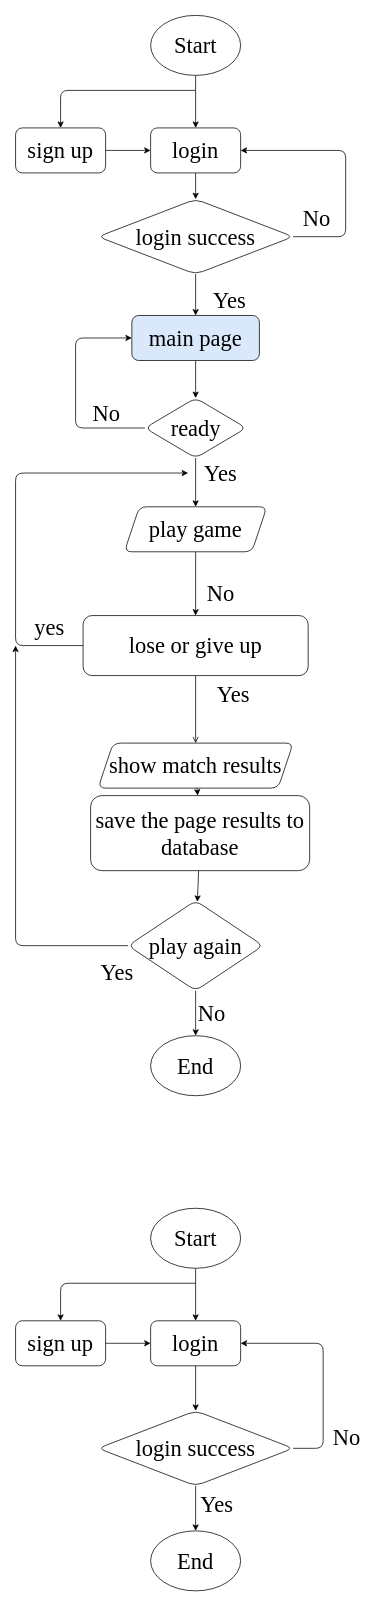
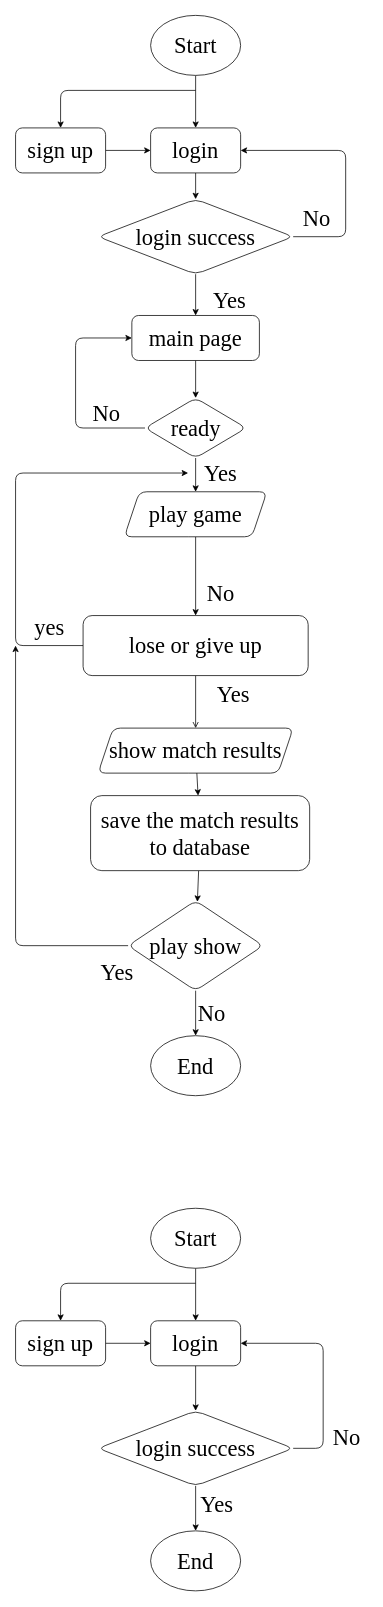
- <mxCell id="11" value="main page" style="rounded=1;whiteSpace=wrap;html=1;fontSize=30;fontFamily=th sarabun psk;fontSource=https%3A%2F%2Ffonts.googleapis.com%2Fcss%3Ffamily%3Dth%2Bsarabun%2Bpsk;fillColor=#dae8fc;" parent="1" vertex="1"><mxGeometry x="175" y="420" width="170" height="60" as="geometry" /></mxCell>
+ <mxCell id="11" value="main page" style="rounded=1;whiteSpace=wrap;html=1;fontSize=30;fontFamily=th sarabun psk;fontSource=https%3A%2F%2Ffonts.googleapis.com%2Fcss%3Ffamily%3Dth%2Bsarabun%2Bpsk;" parent="1" vertex="1"><mxGeometry x="175" y="420" width="170" height="60" as="geometry" /></mxCell>
- <mxCell id="16" value="play game" style="shape=parallelogram;perimeter=parallelogramPerimeter;whiteSpace=wrap;html=1;fixedSize=1;fontSize=30;rounded=1;fontFamily=th sarabun psk;fontSource=https%3A%2F%2Ffonts.googleapis.com%2Fcss%3Ffamily%3Dth%2Bsarabun%2Bpsk;" parent="1" vertex="1"><mxGeometry x="165" y="675" width="190" height="60" as="geometry" /></mxCell>
+ <mxCell id="16" value="play game" style="shape=parallelogram;perimeter=parallelogramPerimeter;whiteSpace=wrap;html=1;fixedSize=1;fontSize=30;rounded=1;fontFamily=th sarabun psk;fontSource=https%3A%2F%2Ffonts.googleapis.com%2Fcss%3Ffamily%3Dth%2Bsarabun%2Bpsk;" parent="1" vertex="1"><mxGeometry x="165" y="655" width="190" height="60" as="geometry" /></mxCell>
- <mxCell id="18" value="show match results" style="shape=parallelogram;perimeter=parallelogramPerimeter;whiteSpace=wrap;html=1;fixedSize=1;fontSize=30;rounded=1;fontFamily=th sarabun psk;fontSource=https%3A%2F%2Ffonts.googleapis.com%2Fcss%3Ffamily%3Dth%2Bsarabun%2Bpsk;" parent="1" vertex="1"><mxGeometry x="130" y="990" width="260" height="60" as="geometry" /></mxCell>
+ <mxCell id="18" value="show match results" style="shape=parallelogram;perimeter=parallelogramPerimeter;whiteSpace=wrap;html=1;fixedSize=1;fontSize=30;rounded=1;fontFamily=th sarabun psk;fontSource=https%3A%2F%2Ffonts.googleapis.com%2Fcss%3Ffamily%3Dth%2Bsarabun%2Bpsk;" parent="1" vertex="1"><mxGeometry x="130" y="970" width="260" height="60" as="geometry" /></mxCell>
- <mxCell id="20" value="save the page results to database" style="rounded=1;whiteSpace=wrap;html=1;fontSize=30;fontFamily=th sarabun psk;fontSource=https%3A%2F%2Ffonts.googleapis.com%2Fcss%3Ffamily%3Dth%2Bsarabun%2Bpsk;" parent="1" vertex="1"><mxGeometry x="120" y="1060" width="292" height="100" as="geometry" /></mxCell>
+ <mxCell id="20" value="save the match results to database" style="rounded=1;whiteSpace=wrap;html=1;fontSize=30;fontFamily=th sarabun psk;fontSource=https%3A%2F%2Ffonts.googleapis.com%2Fcss%3Ffamily%3Dth%2Bsarabun%2Bpsk;" parent="1" vertex="1"><mxGeometry x="120" y="1060" width="292" height="100" as="geometry" /></mxCell>
- <mxCell id="23" value="play again" style="rhombus;whiteSpace=wrap;html=1;fontSize=30;rounded=1;fontFamily=th sarabun psk;fontSource=https%3A%2F%2Ffonts.googleapis.com%2Fcss%3Ffamily%3Dth%2Bsarabun%2Bpsk;" parent="1" vertex="1"><mxGeometry x="170" y="1200" width="180" height="120" as="geometry" /></mxCell>
+ <mxCell id="23" value="play show" style="rhombus;whiteSpace=wrap;html=1;fontSize=30;rounded=1;fontFamily=th sarabun psk;fontSource=https%3A%2F%2Ffonts.googleapis.com%2Fcss%3Ffamily%3Dth%2Bsarabun%2Bpsk;" parent="1" vertex="1"><mxGeometry x="170" y="1200" width="180" height="120" as="geometry" /></mxCell>
